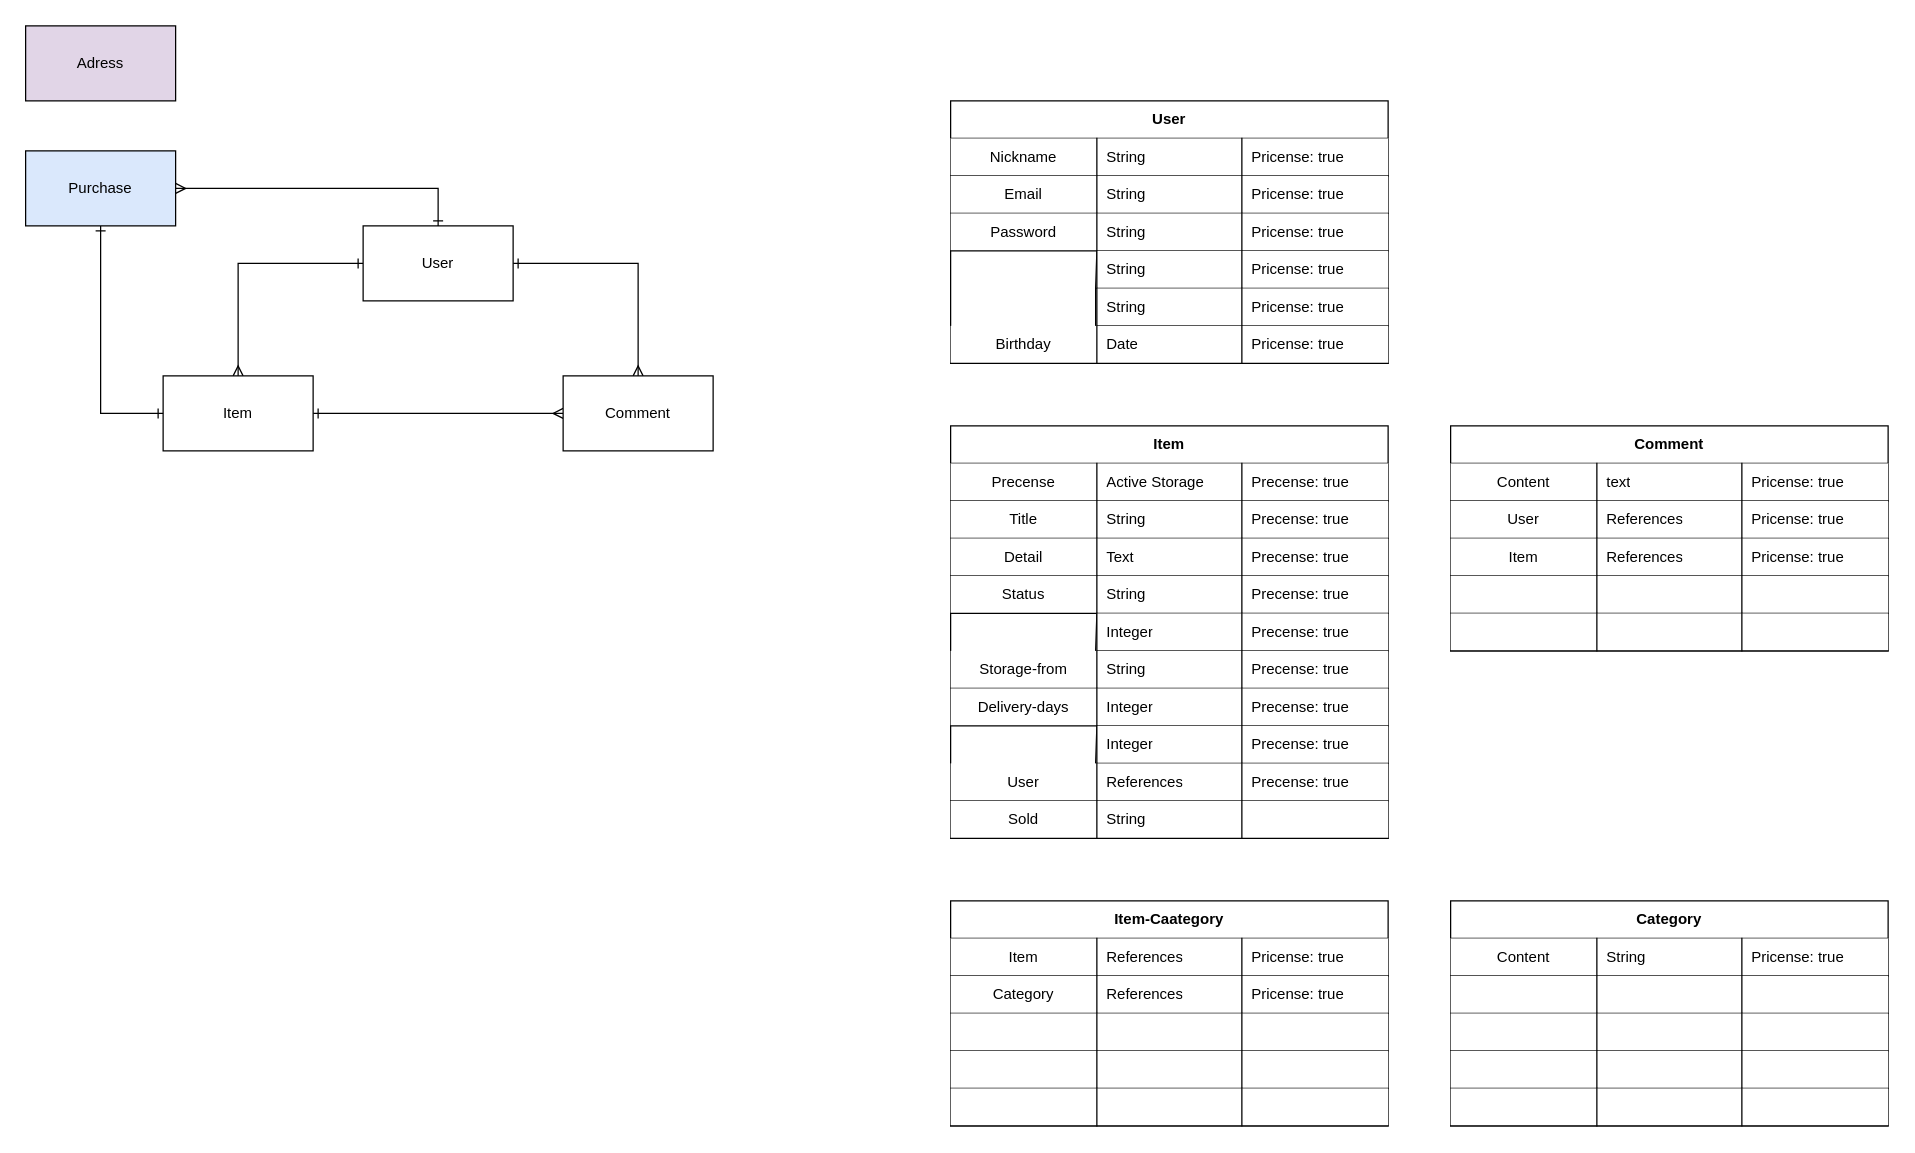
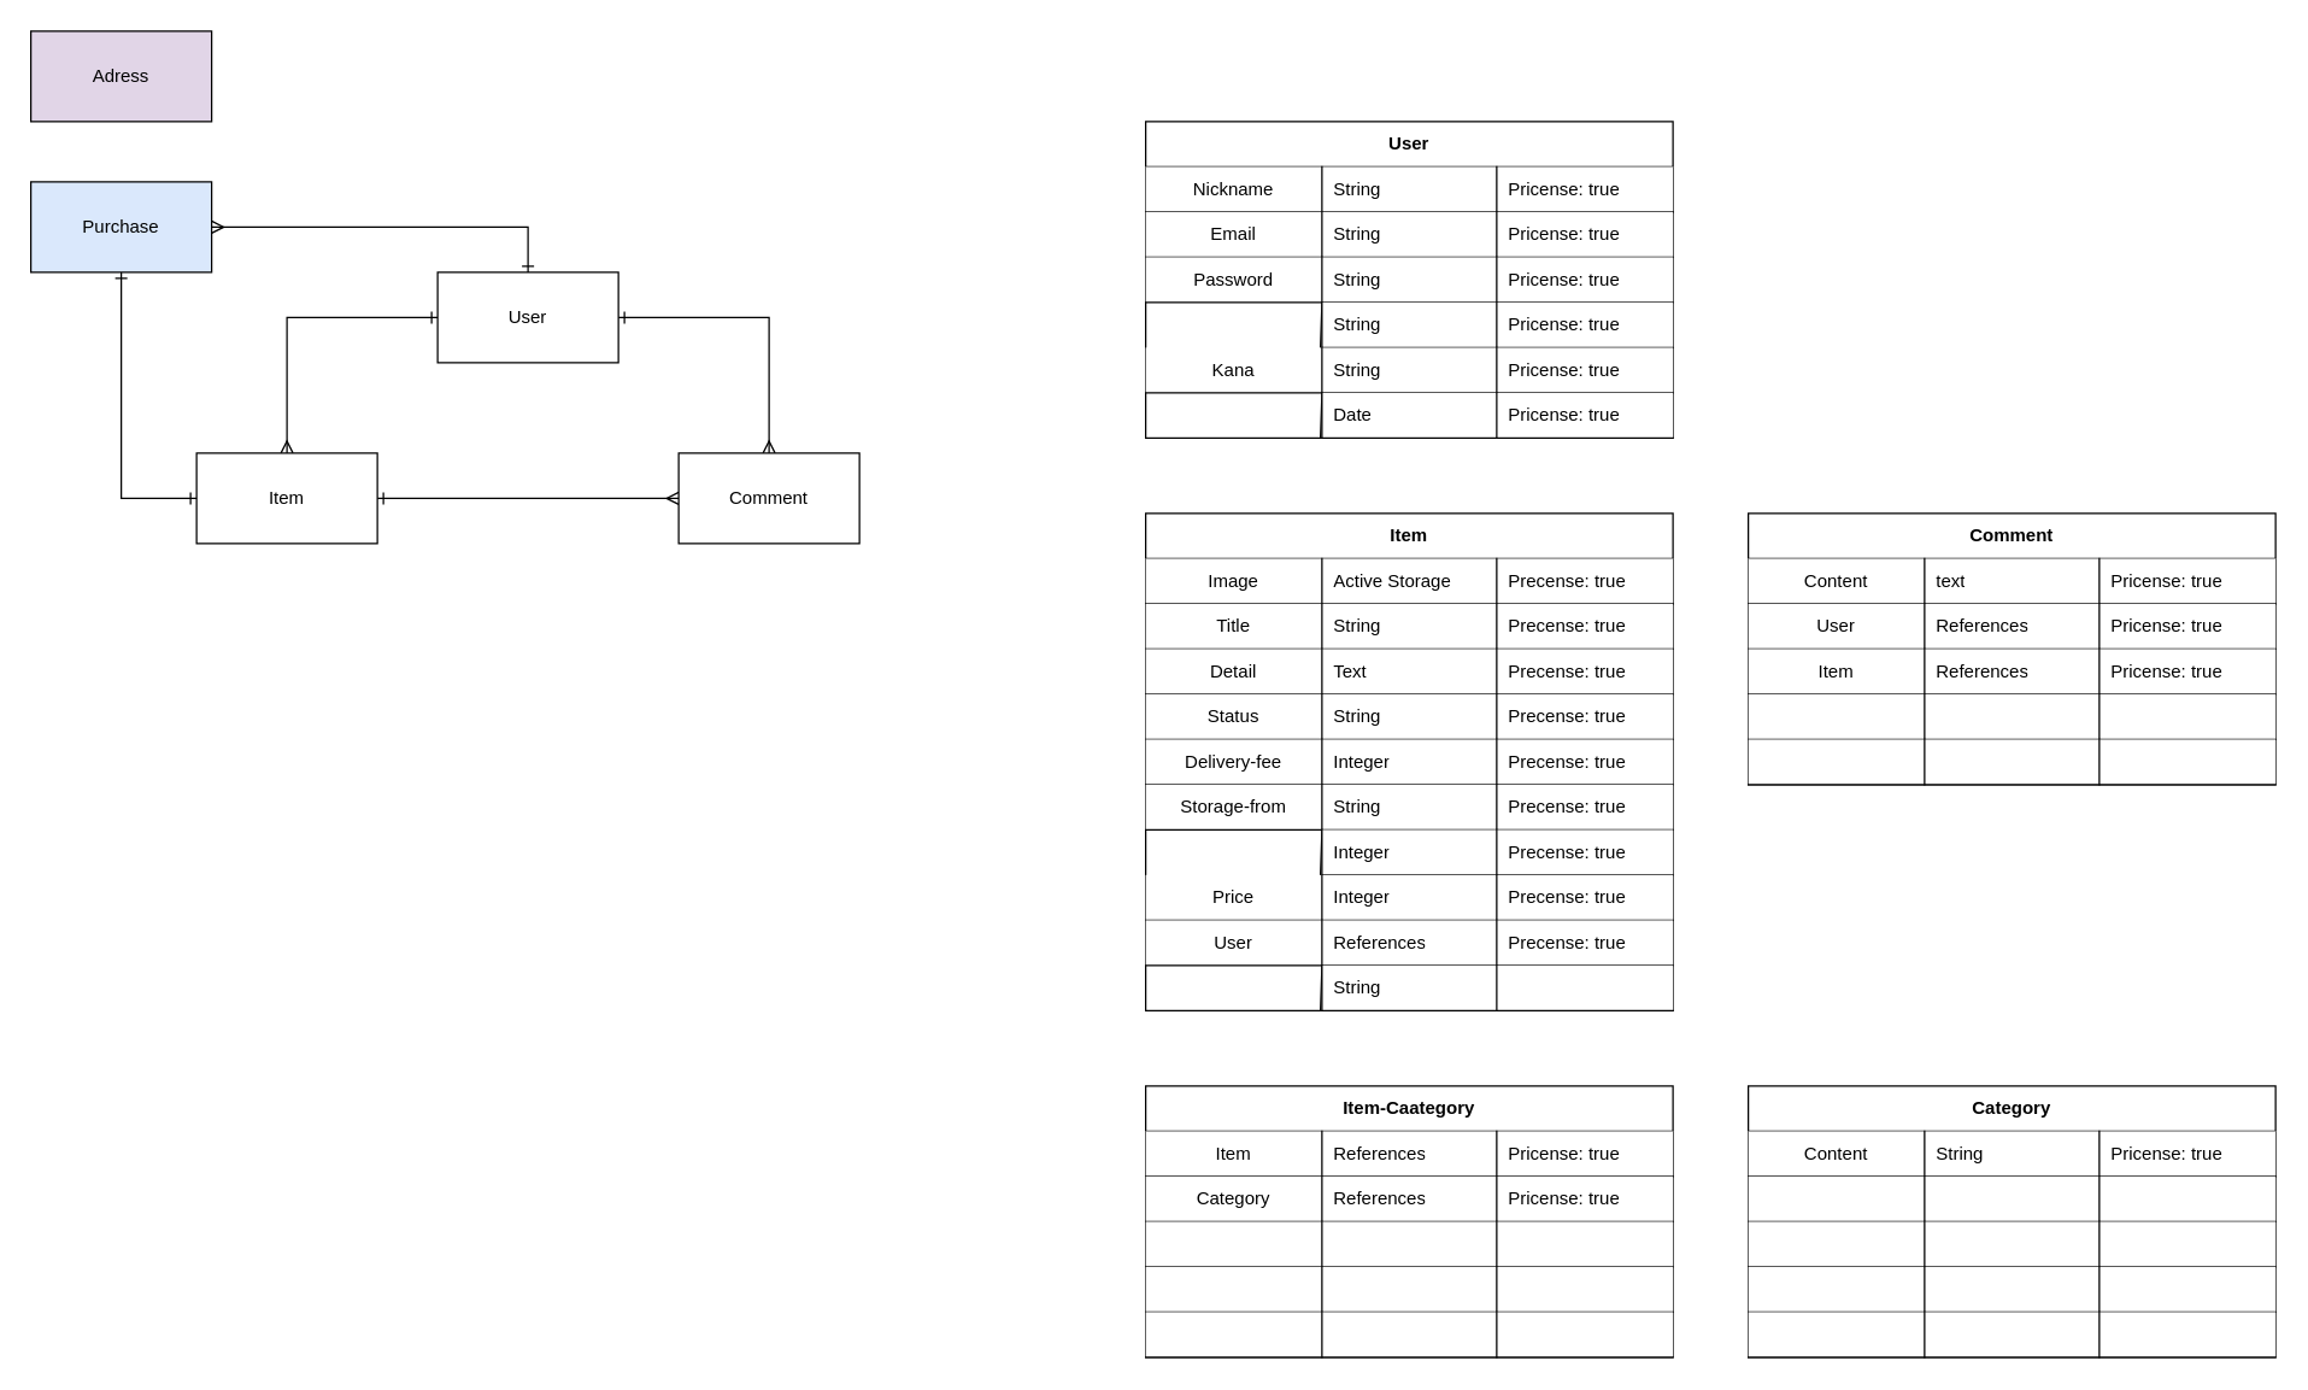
+ <mxCell id="28" value="Kana" style="shape=partialRectangle;html=1;whiteSpace=wrap;connectable=0;top=0;left=0;bottom=1;right=0;overflow=hidden;" parent="27" vertex="1"><mxGeometry width="117" height="30" as="geometry" /></mxCell>
- <mxCell id="32" value="Birthday" style="shape=partialRectangle;html=1;whiteSpace=wrap;connectable=0;top=0;left=0;bottom=1;right=0;overflow=hidden;" parent="31" vertex="1"><mxGeometry width="117" height="30" as="geometry" /></mxCell>
- <mxCell id="37" value="Precense" style="shape=partialRectangle;html=1;whiteSpace=wrap;connectable=0;top=0;left=0;bottom=1;right=0;overflow=hidden;" parent="36" vertex="1"><mxGeometry width="117" height="30" as="geometry" /></mxCell>
+ <mxCell id="37" value="Image" style="shape=partialRectangle;html=1;whiteSpace=wrap;connectable=0;top=0;left=0;bottom=1;right=0;overflow=hidden;" parent="36" vertex="1"><mxGeometry width="117" height="30" as="geometry" /></mxCell>
+ <mxCell id="53" value="Delivery-fee" style="shape=partialRectangle;html=1;whiteSpace=wrap;connectable=0;top=0;left=0;bottom=1;right=0;overflow=hidden;" parent="52" vertex="1"><mxGeometry width="117" height="30" as="geometry" /></mxCell>
- <mxCell id="61" value="Delivery-days" style="shape=partialRectangle;html=1;whiteSpace=wrap;connectable=0;top=0;left=0;bottom=1;right=0;overflow=hidden;" parent="60" vertex="1"><mxGeometry width="117" height="30" as="geometry" /></mxCell>
+ <mxCell id="65" value="Price" style="shape=partialRectangle;html=1;whiteSpace=wrap;connectable=0;top=0;left=0;bottom=1;right=0;overflow=hidden;" parent="64" vertex="1"><mxGeometry width="117" height="30" as="geometry" /></mxCell>
- <mxCell id="73" value="Sold" style="shape=partialRectangle;html=1;whiteSpace=wrap;connectable=0;top=0;left=0;bottom=1;right=0;overflow=hidden;" vertex="1" parent="72"><mxGeometry width="117" height="30" as="geometry" /></mxCell>
